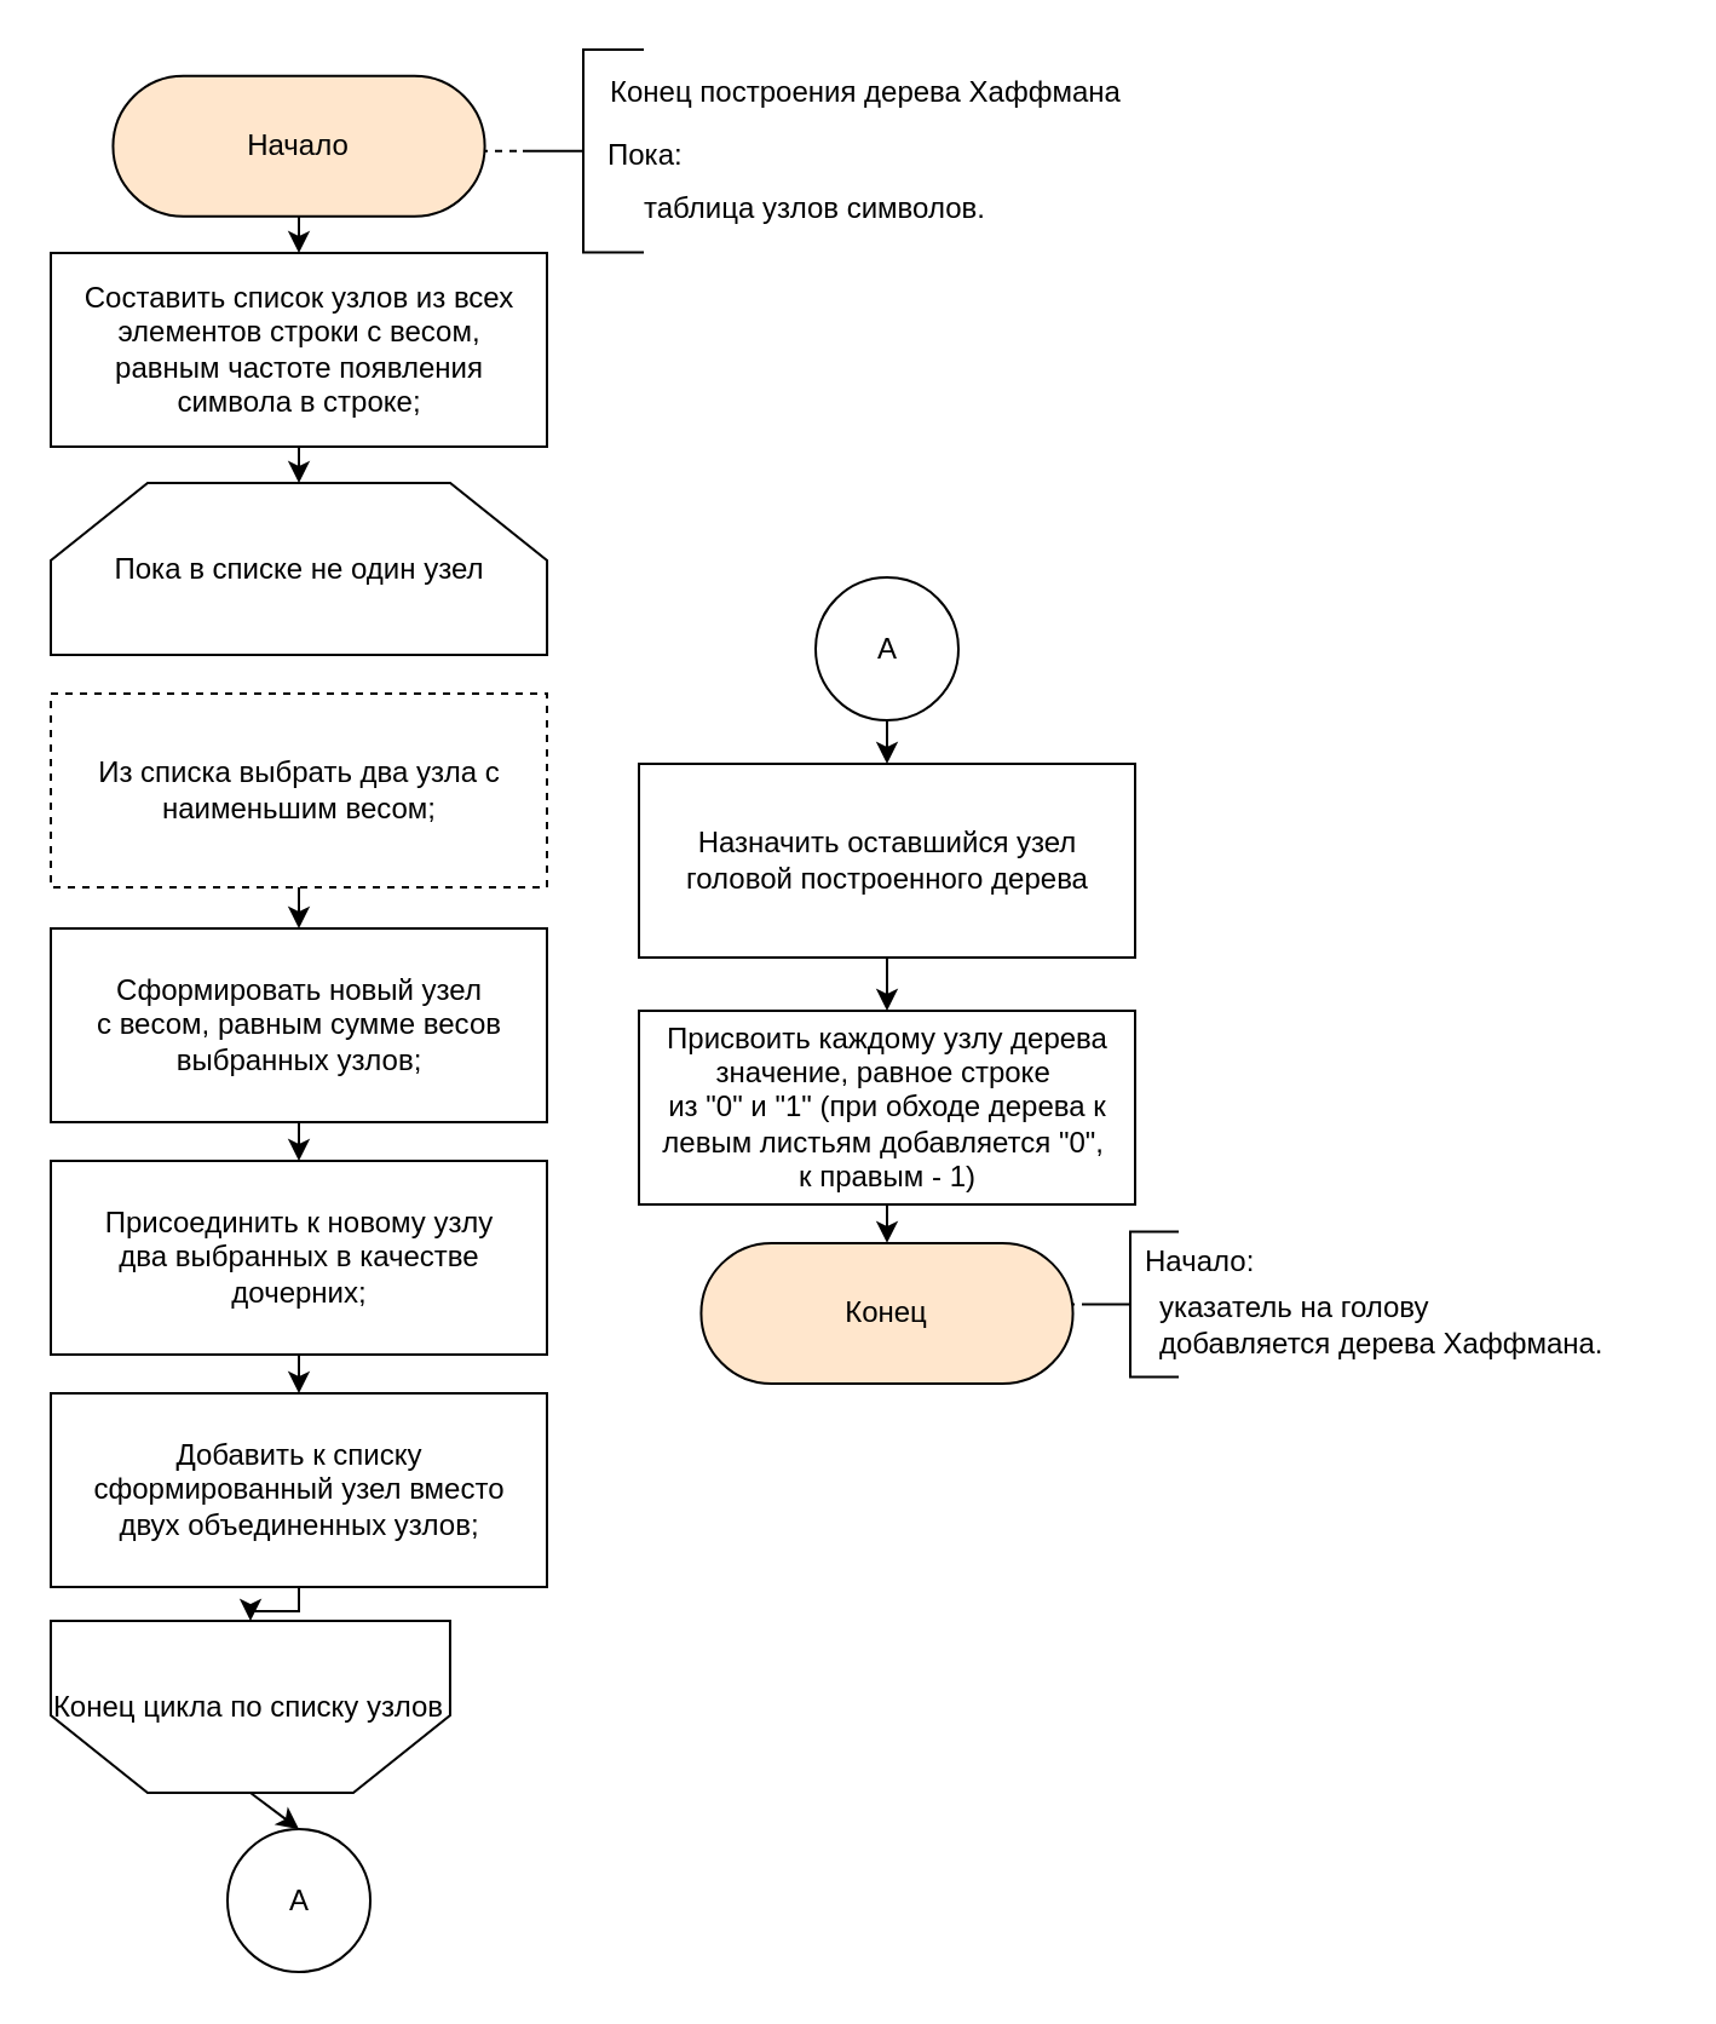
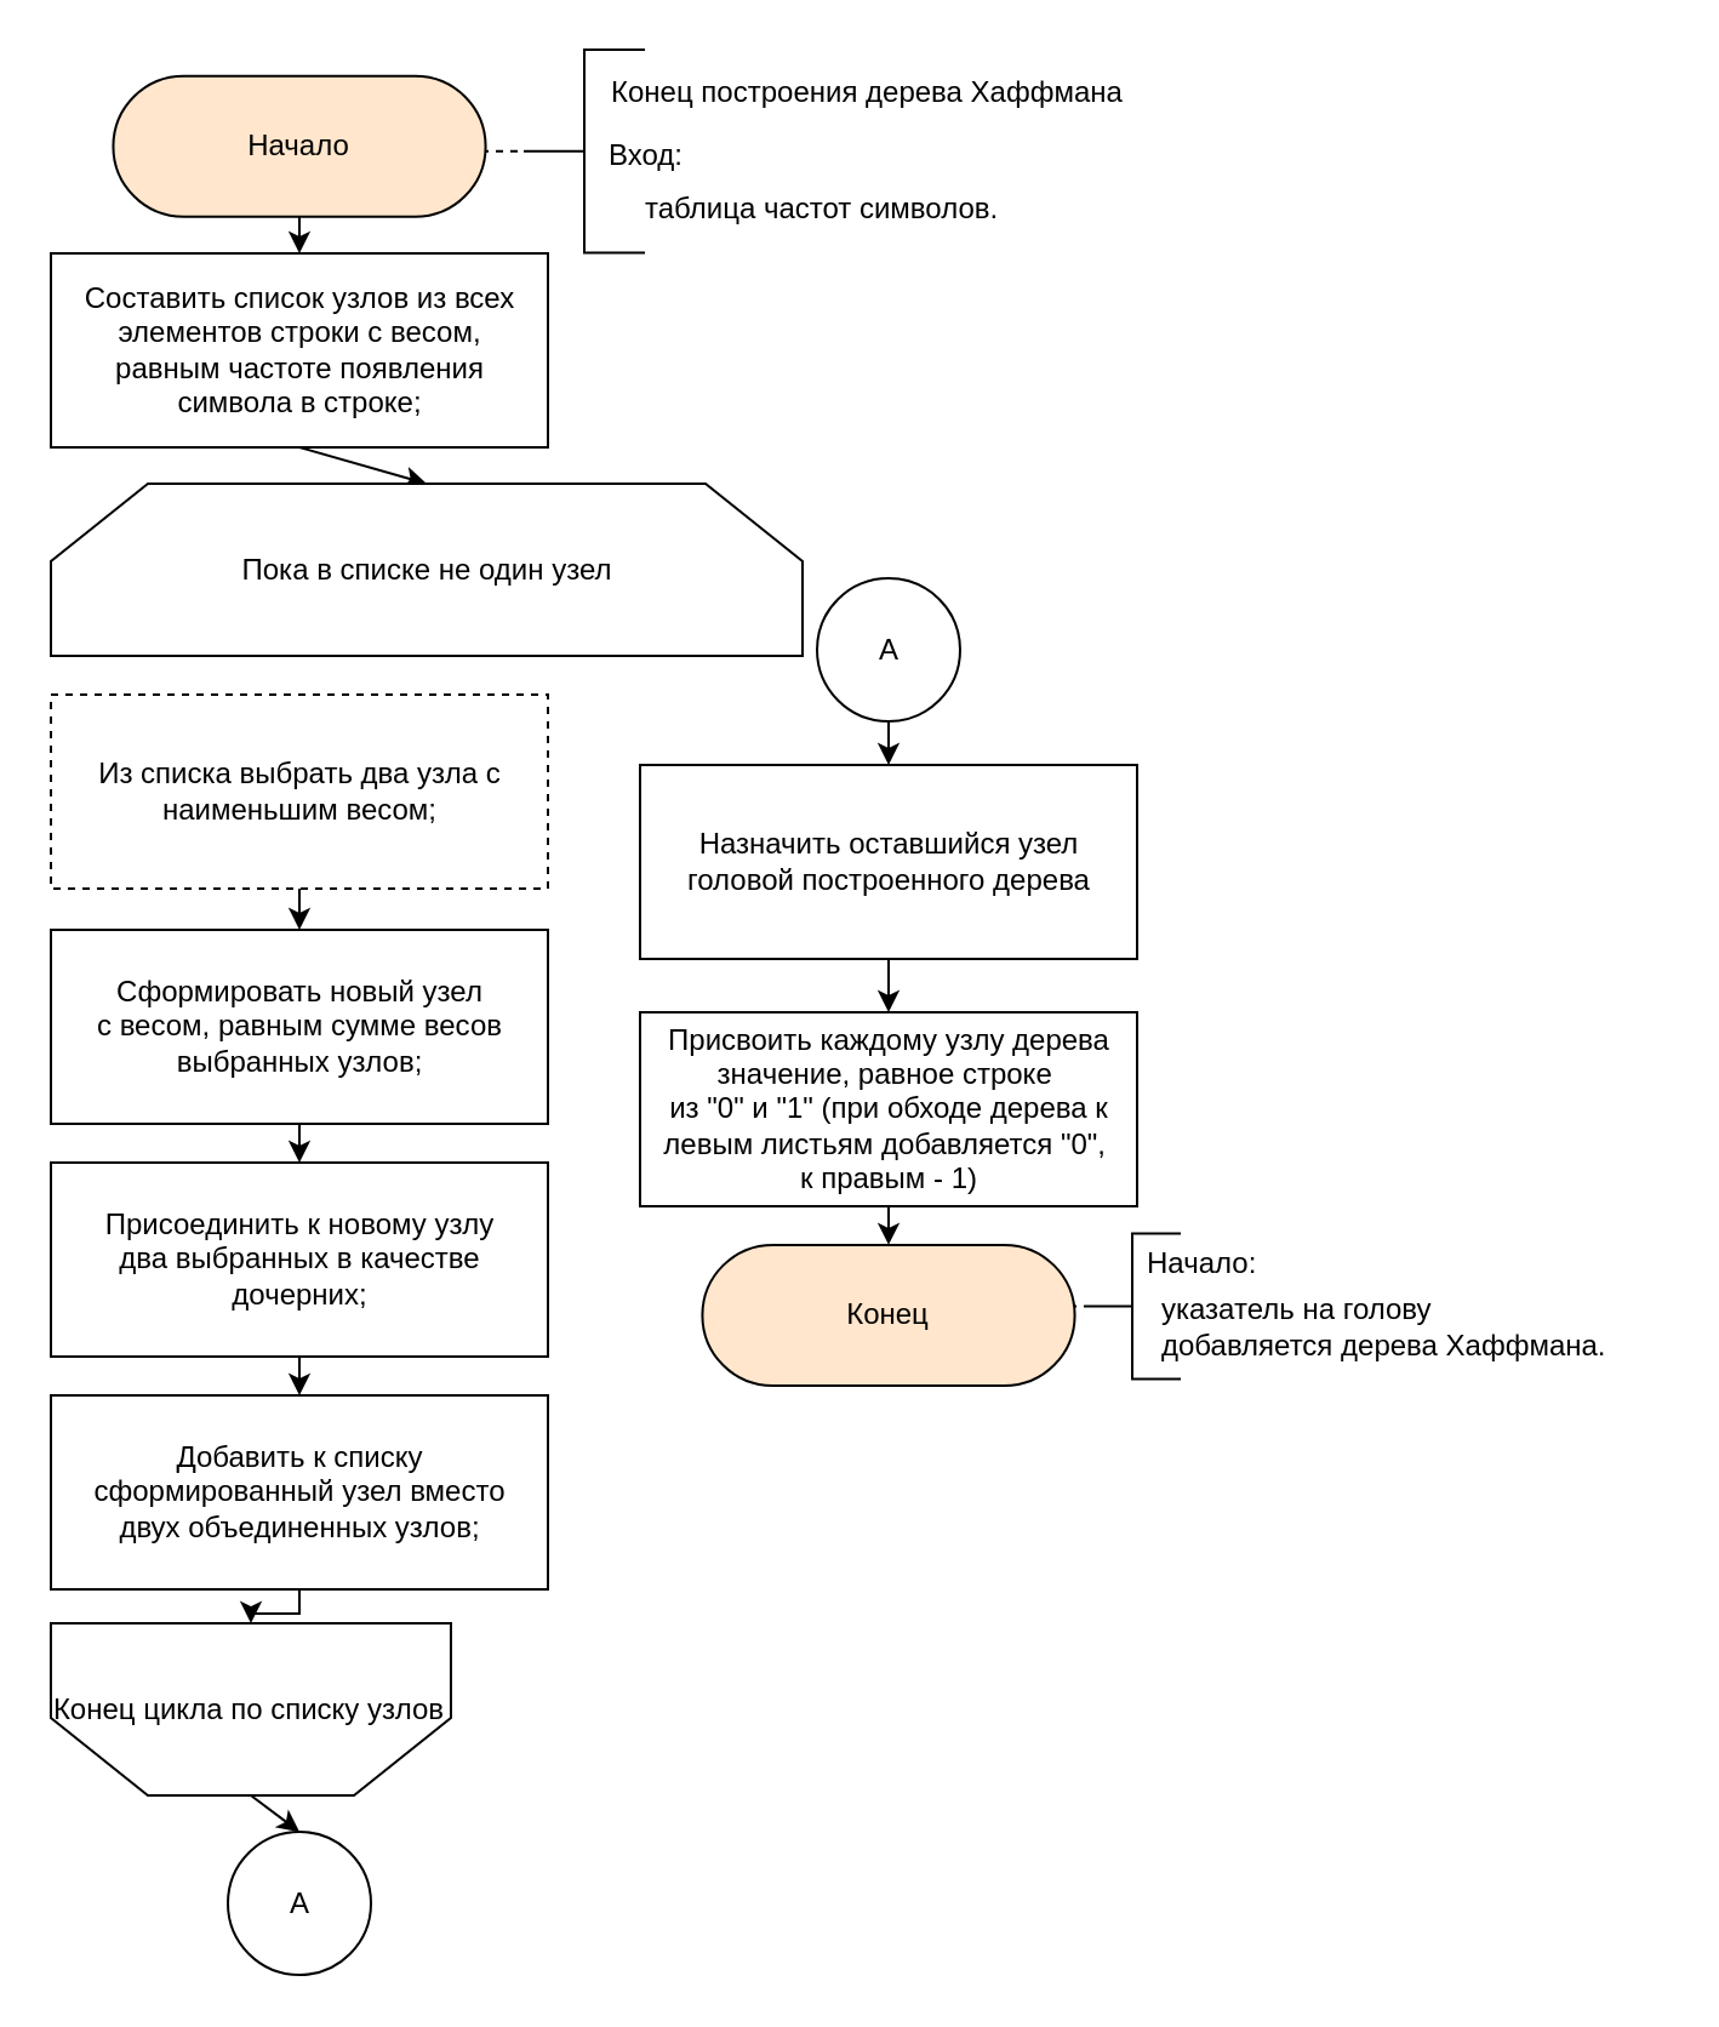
- <mxCell id="6" value="Пока:" style="text;html=1;align=left;verticalAlign=middle;resizable=0;points=[];autosize=1;strokeColor=none;fillColor=none;fontSize=12;" parent="1" vertex="1"><mxGeometry x="249" y="48.82" width="50" height="30" as="geometry" /></mxCell>
+ <mxCell id="6" value="Вход:" style="text;html=1;align=left;verticalAlign=middle;resizable=0;points=[];autosize=1;strokeColor=none;fillColor=none;fontSize=12;" parent="1" vertex="1"><mxGeometry x="249" y="48.82" width="50" height="30" as="geometry" /></mxCell>
- <mxCell id="7" value="таблица узлов символов." style="text;html=1;align=left;verticalAlign=middle;resizable=0;points=[];autosize=1;strokeColor=none;fillColor=none;fontSize=12;" parent="1" vertex="1"><mxGeometry x="263.5" y="71.33" width="170" height="30" as="geometry" /></mxCell>
+ <mxCell id="7" value="таблица частот символов." style="text;html=1;align=left;verticalAlign=middle;resizable=0;points=[];autosize=1;strokeColor=none;fillColor=none;fontSize=12;" parent="1" vertex="1"><mxGeometry x="263.5" y="71.33" width="170" height="30" as="geometry" /></mxCell>
- <mxCell id="30" value="Пока в списке не один узел" style="shape=loopLimit;whiteSpace=wrap;html=1;size=40;" vertex="1" parent="1"><mxGeometry x="20.5" y="199" width="205.03" height="71" as="geometry" /></mxCell>
+ <mxCell id="30" value="Пока в списке не один узел" style="shape=loopLimit;whiteSpace=wrap;html=1;size=40;" vertex="1" parent="1"><mxGeometry x="20.5" y="199" width="310" height="71" as="geometry" /></mxCell>
